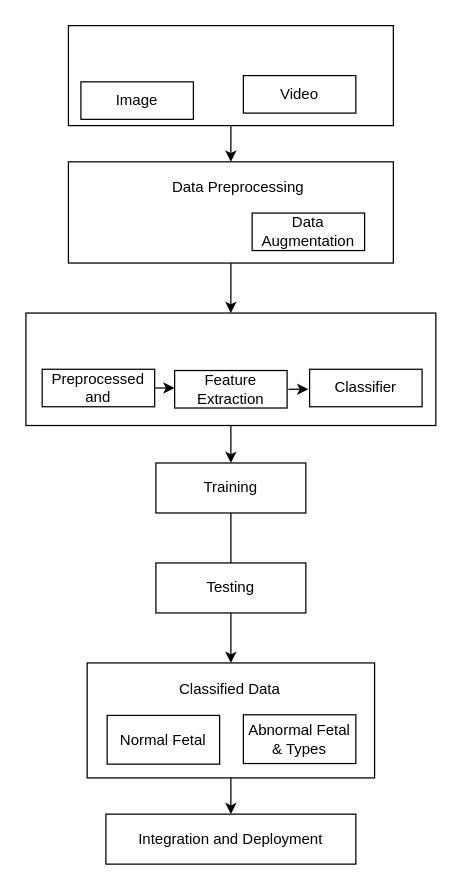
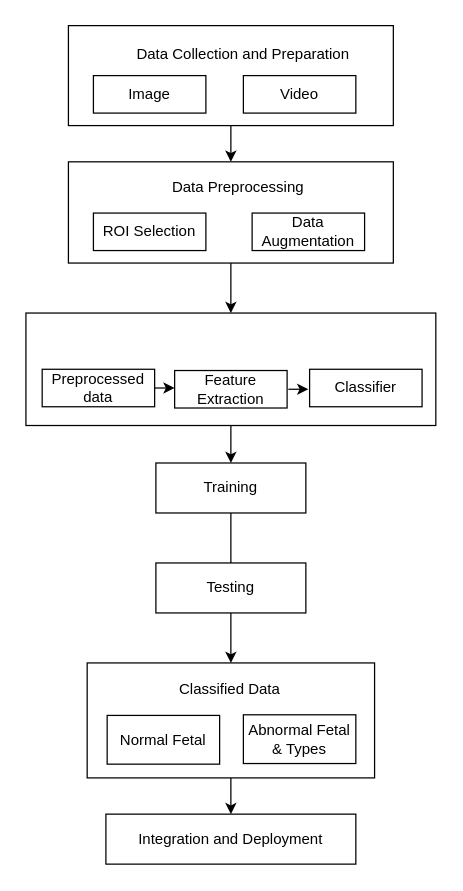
+ <mxCell id="25" value="Data Collection and Preparation" style="text;html=1;strokeColor=none;fillColor=none;align=center;verticalAlign=middle;whiteSpace=wrap;rounded=0;" vertex="1" parent="1"><mxGeometry x="84" y="28" width="220" height="30" as="geometry" /></mxCell>
- <mxCell id="26" value="Image" style="rounded=0;whiteSpace=wrap;html=1;" vertex="1" parent="1"><mxGeometry x="64" y="65" width="90" height="30" as="geometry" /></mxCell>
+ <mxCell id="26" value="Image" style="rounded=0;whiteSpace=wrap;html=1;" vertex="1" parent="1"><mxGeometry x="74" y="60" width="90" height="30" as="geometry" /></mxCell>
+ <mxCell id="16" value="ROI Selection" style="rounded=0;whiteSpace=wrap;html=1;" vertex="1" parent="1"><mxGeometry x="74" y="170" width="90" height="30" as="geometry" /></mxCell>
- <mxCell id="20" value="Preprocessed and" style="rounded=0;whiteSpace=wrap;html=1;" vertex="1" parent="1"><mxGeometry x="33" y="295" width="90" height="30" as="geometry" /></mxCell>
+ <mxCell id="20" value="Preprocessed data" style="rounded=0;whiteSpace=wrap;html=1;" vertex="1" parent="1"><mxGeometry x="33" y="295" width="90" height="30" as="geometry" /></mxCell>
